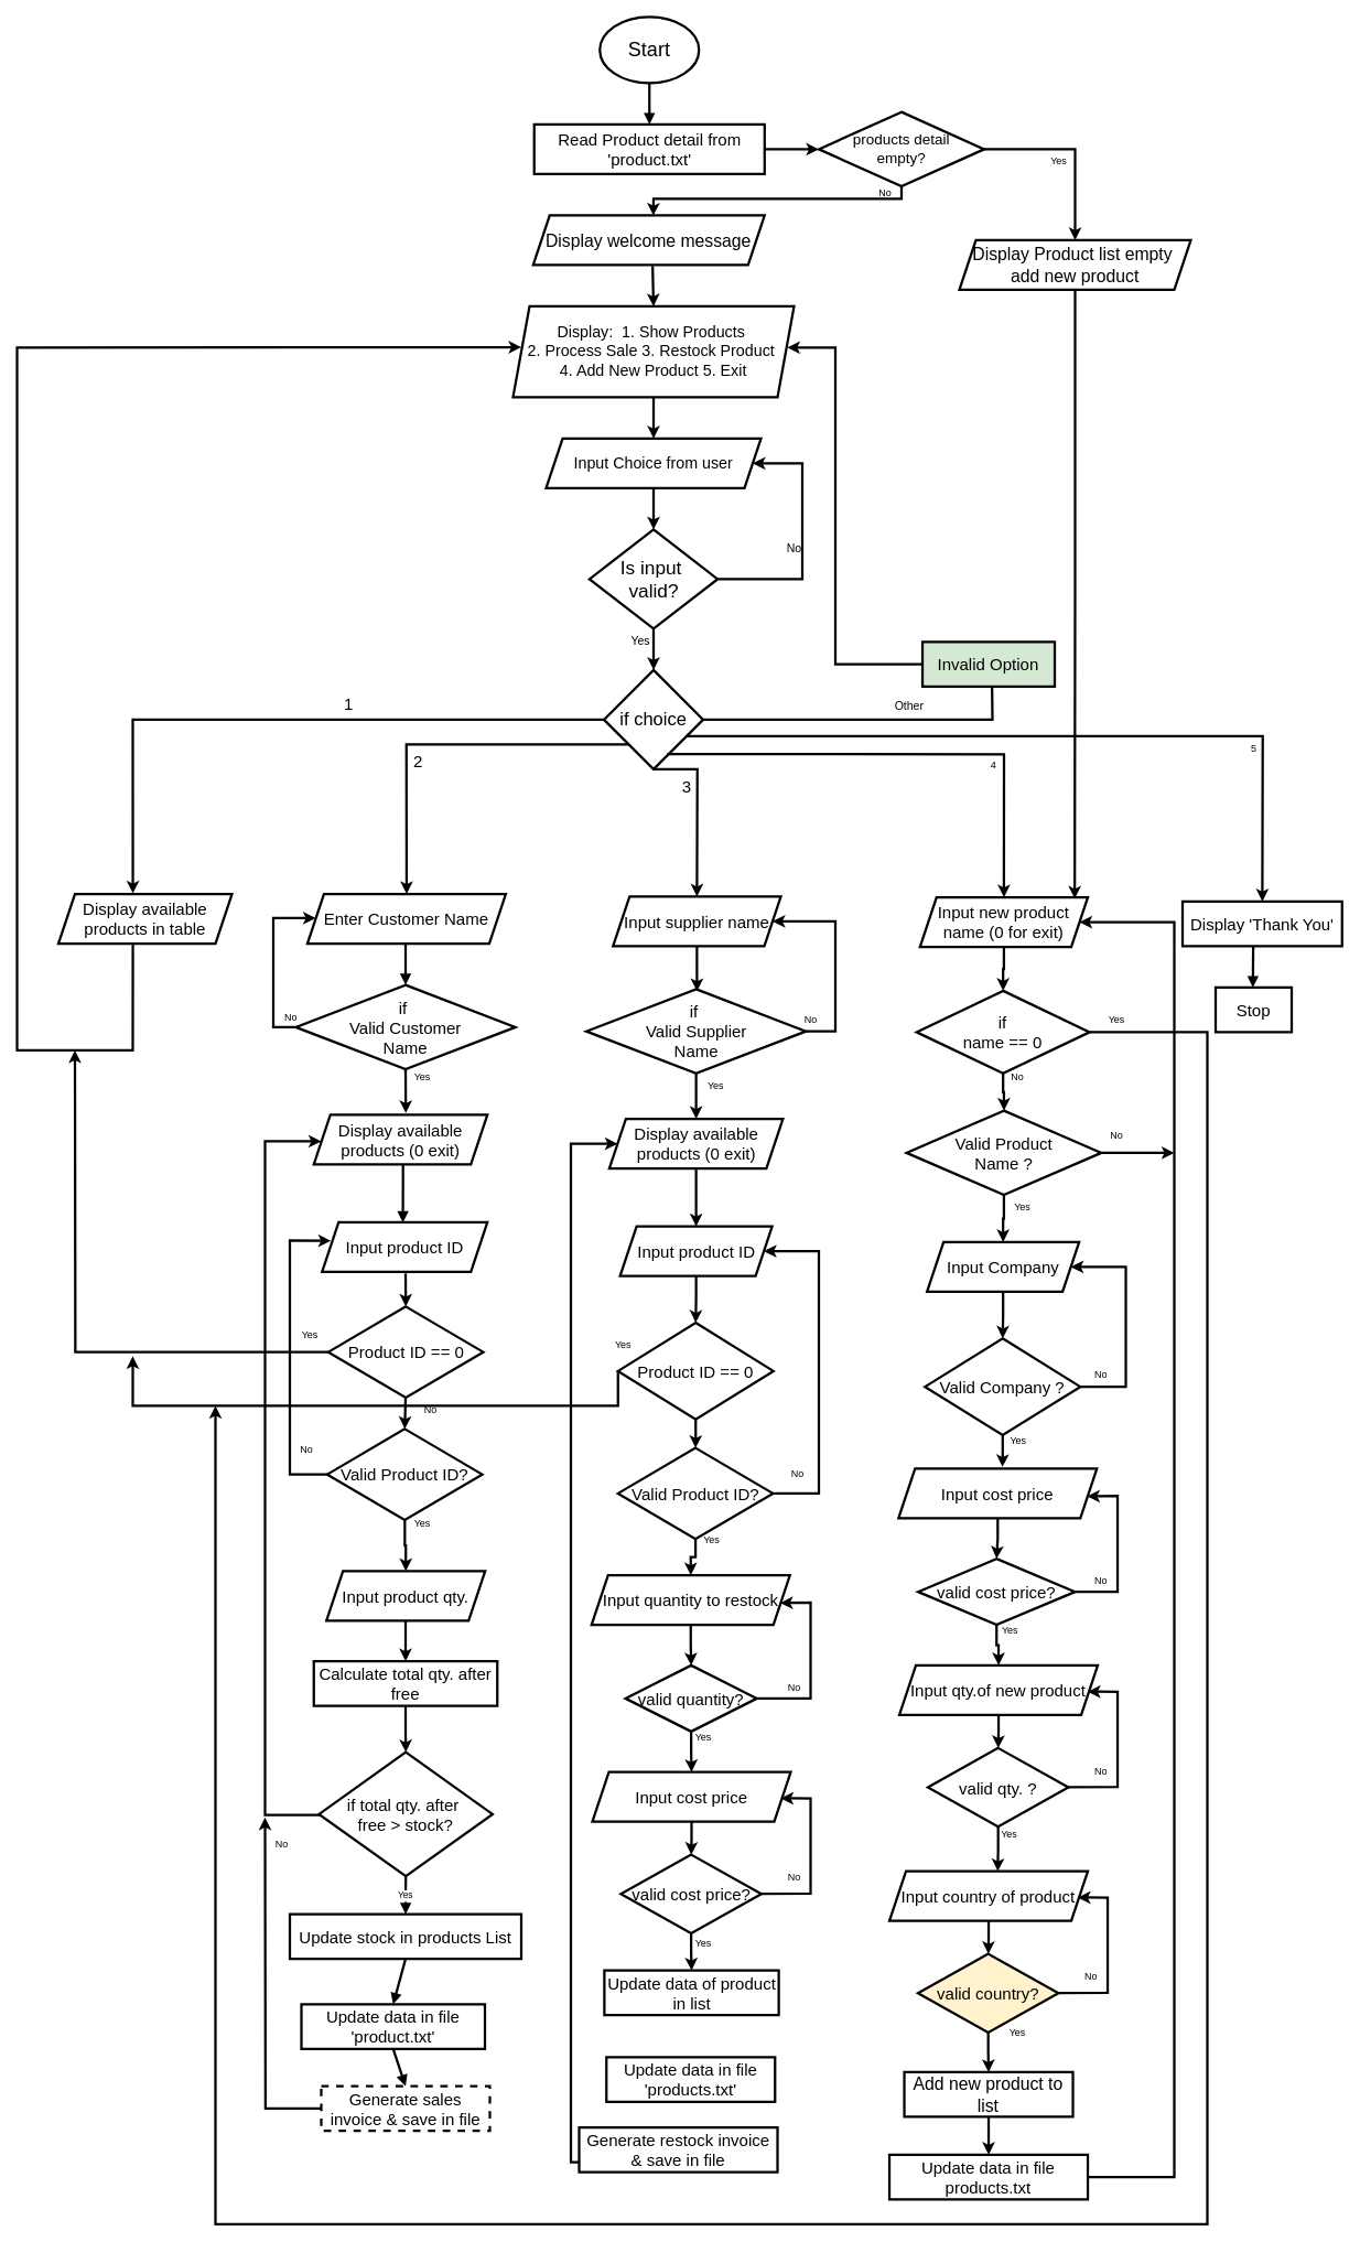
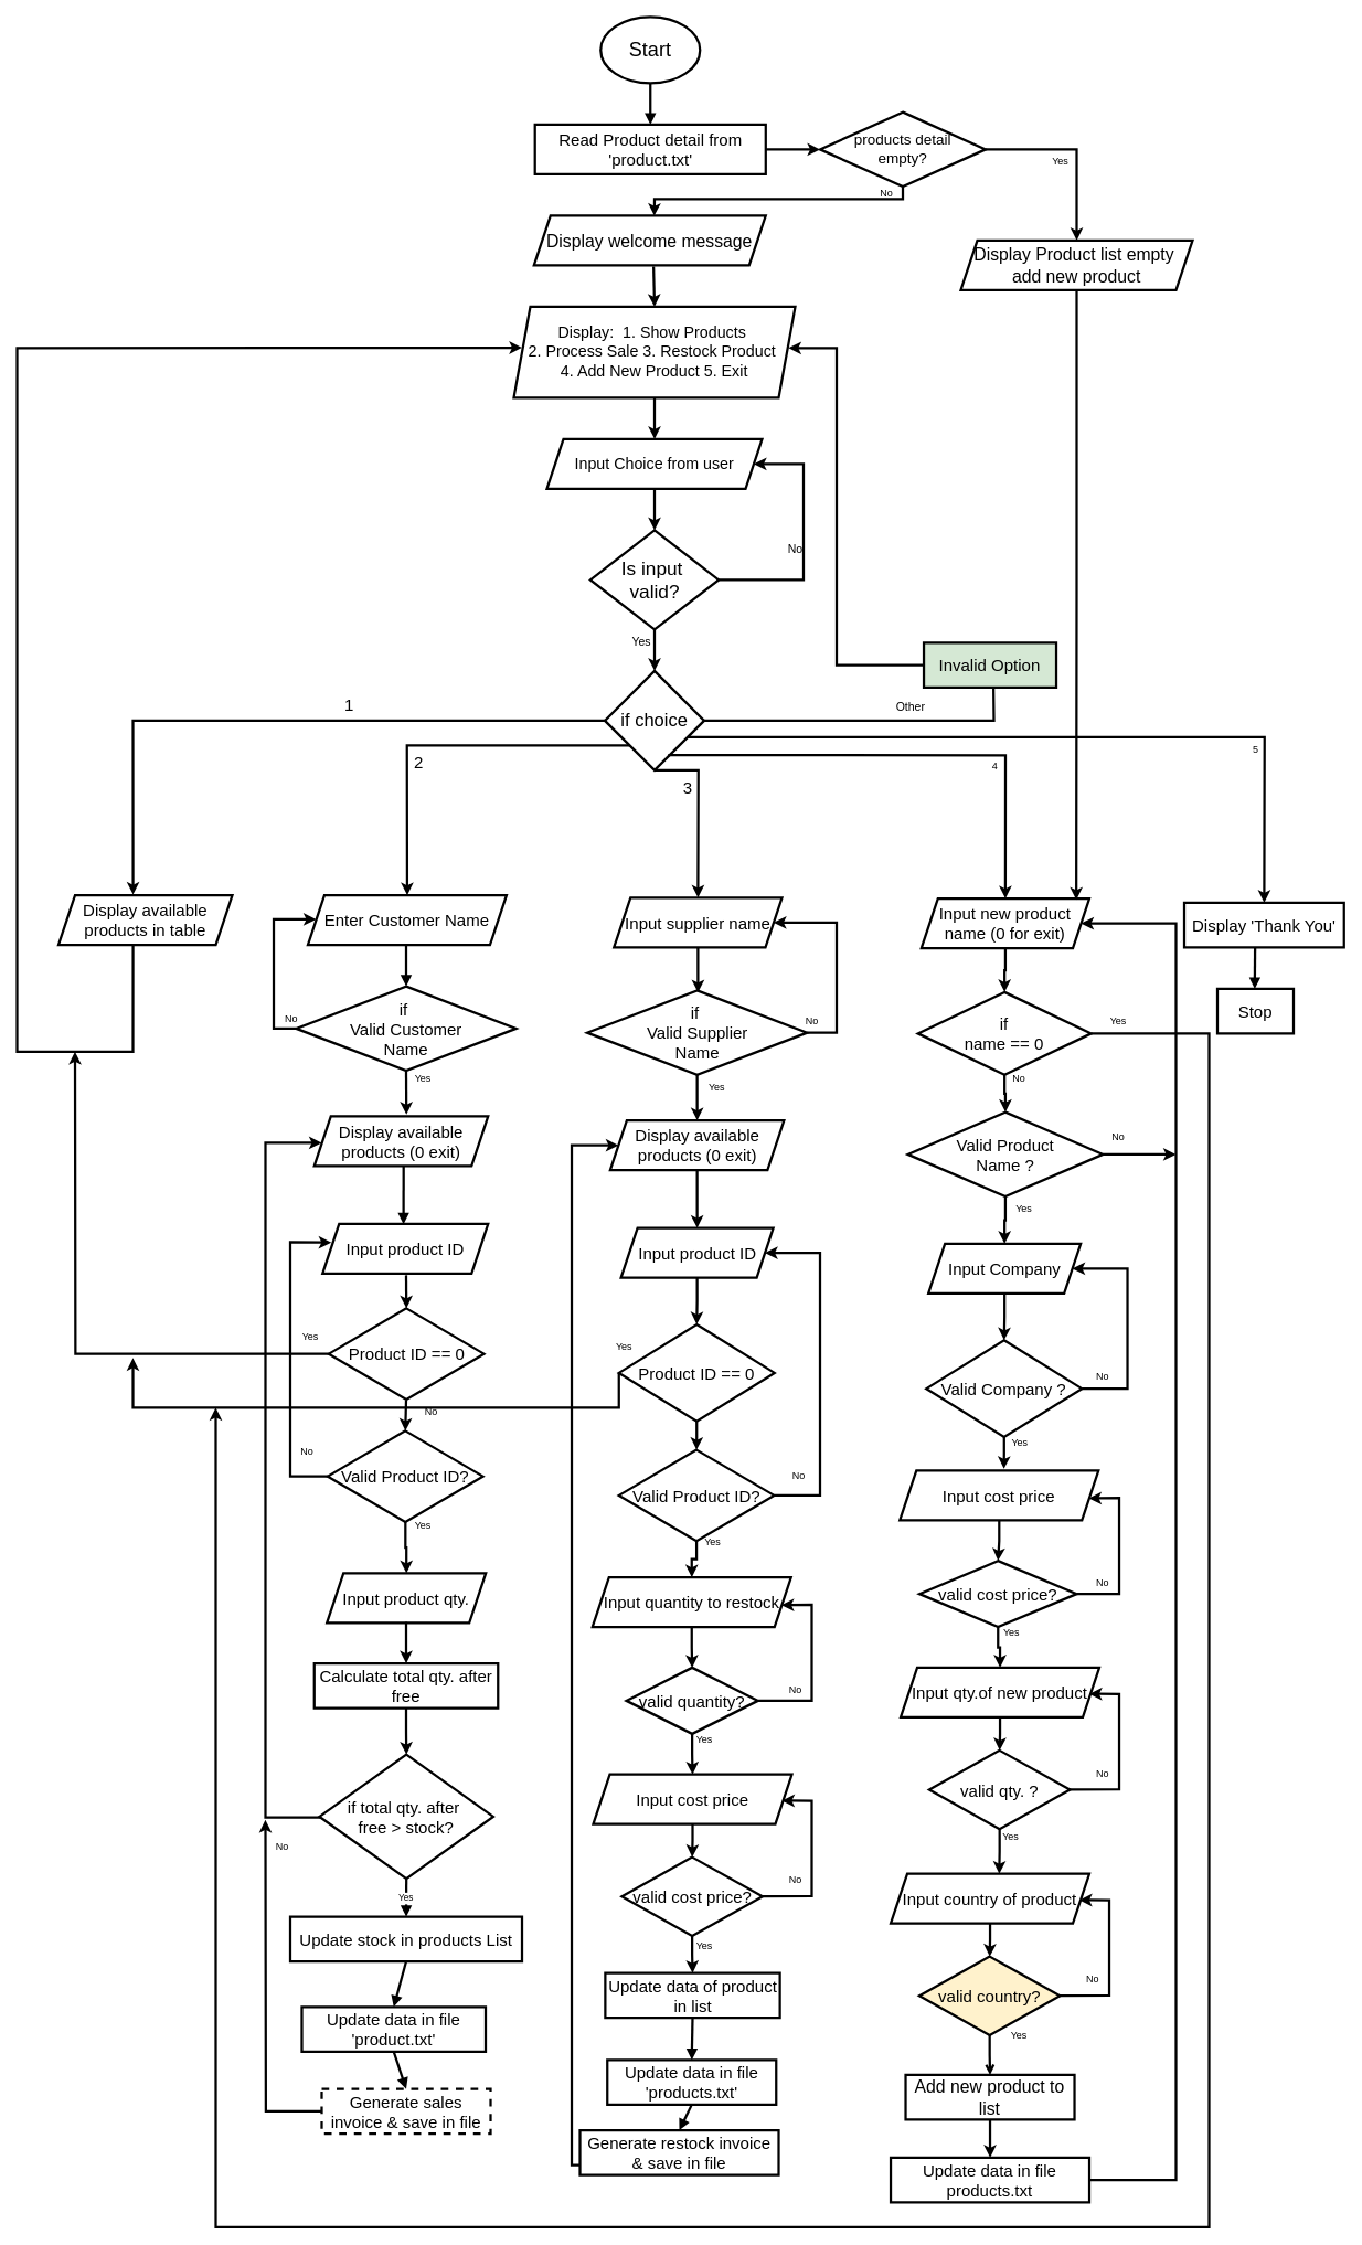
+ <mxCell id="27" value="" style="curved=1;startArrow=none;endArrow=block;exitX=0.5;exitY=1;entryX=0.5;entryY=0;rounded=0;strokeWidth=3;" edge="1" parent="1" source="17" target="18"><mxGeometry relative="1" as="geometry"><Array as="points" /></mxGeometry></mxCell>
- <mxCell id="125" style="edgeStyle=orthogonalEdgeStyle;rounded=0;orthogonalLoop=1;jettySize=auto;html=1;entryX=0.5;entryY=0;entryDx=0;entryDy=0;strokeWidth=3;" edge="1" parent="1" source="126" target="134"><mxGeometry relative="1" as="geometry" /></mxCell>
+ <mxCell id="125" style="edgeStyle=orthogonalEdgeStyle;rounded=0;orthogonalLoop=1;jettySize=auto;html=1;entryX=0.5;entryY=0;entryDx=0;entryDy=0;strokeWidth=3;endArrow=open;" edge="1" parent="1" source="126" target="134"><mxGeometry relative="1" as="geometry" /></mxCell>
+ <mxCell id="28" value="" style="curved=1;startArrow=none;endArrow=block;exitX=0.5;exitY=1;entryX=0.5;entryY=0;rounded=0;strokeWidth=3;" edge="1" parent="1" source="18" target="20"><mxGeometry relative="1" as="geometry"><Array as="points" /></mxGeometry></mxCell>
